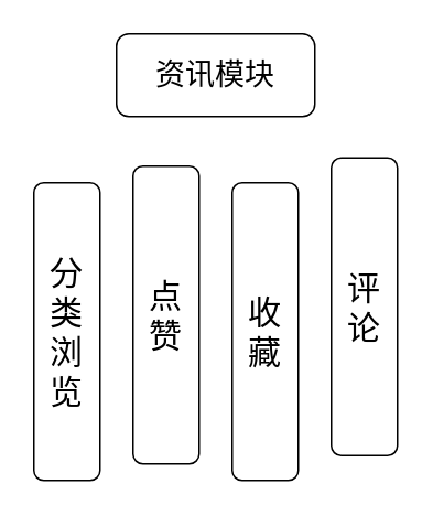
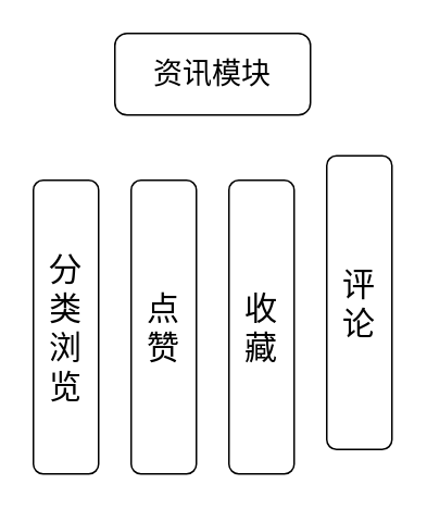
- <mxCell id="4" value="点赞" style="rounded=1;whiteSpace=wrap;html=1;fontSize=20;" vertex="1" parent="1"><mxGeometry x="80" y="100" width="40" height="180" as="geometry" /></mxCell>
+ <mxCell id="4" value="点赞" style="rounded=1;whiteSpace=wrap;html=1;fontSize=20;" vertex="1" parent="1"><mxGeometry x="80" y="110" width="40" height="180" as="geometry" /></mxCell>
